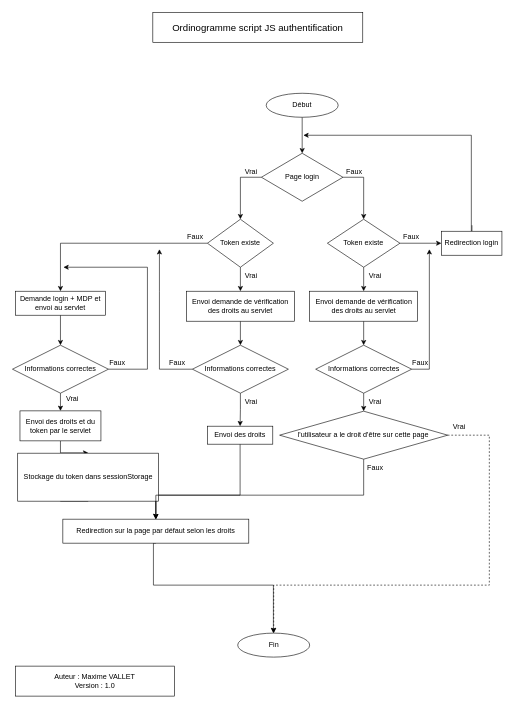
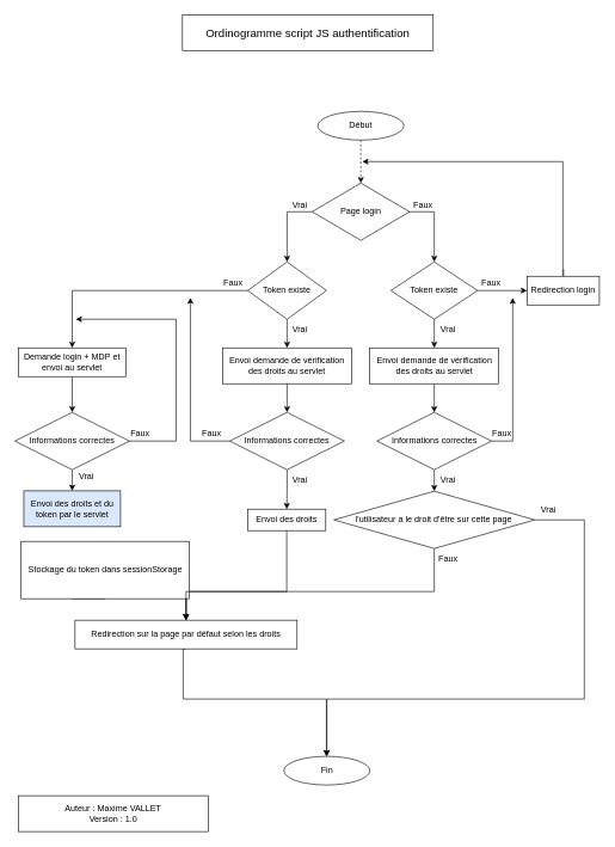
- <mxCell id="2" style="edgeStyle=orthogonalEdgeStyle;rounded=0;orthogonalLoop=1;jettySize=auto;html=1;exitX=0.5;exitY=1;exitDx=0;exitDy=0;" edge="1" parent="1" source="3" target="6"><mxGeometry relative="1" as="geometry" /></mxCell>
+ <mxCell id="2" style="edgeStyle=orthogonalEdgeStyle;rounded=0;orthogonalLoop=1;jettySize=auto;html=1;exitX=0.5;exitY=1;exitDx=0;exitDy=0;dashed=1;" edge="1" parent="1" source="3" target="6"><mxGeometry relative="1" as="geometry" /></mxCell>
- <mxCell id="25" value="Envoi des droits et du token par le servlet" style="rounded=0;whiteSpace=wrap;html=1;" vertex="1" parent="1"><mxGeometry x="32.5" y="684.5" width="135" height="50" as="geometry" /></mxCell>
+ <mxCell id="25" value="Envoi des droits et du token par le servlet" style="rounded=0;whiteSpace=wrap;html=1;fillColor=#dae8fc;" vertex="1" parent="1"><mxGeometry x="32.5" y="684.5" width="135" height="50" as="geometry" /></mxCell>
- <mxCell id="24" style="edgeStyle=orthogonalEdgeStyle;rounded=0;orthogonalLoop=1;jettySize=auto;html=1;exitX=0.5;exitY=1;exitDx=0;exitDy=0;entryX=0.5;entryY=0;entryDx=0;entryDy=0;" edge="1" parent="1" source="25" target="37"><mxGeometry relative="1" as="geometry" /></mxCell>
- <mxCell id="38" style="edgeStyle=orthogonalEdgeStyle;rounded=0;orthogonalLoop=1;jettySize=auto;html=1;exitX=1;exitY=0.5;exitDx=0;exitDy=0;entryX=0.5;entryY=0;entryDx=0;entryDy=0;dashed=1;" edge="1" parent="1" source="40" target="41"><mxGeometry relative="1" as="geometry"><mxPoint x="455" y="1125" as="targetPoint" /><Array as="points"><mxPoint x="815" y="725" /><mxPoint x="815" y="975" /><mxPoint x="455" y="975" /></Array></mxGeometry></mxCell>
+ <mxCell id="38" style="edgeStyle=orthogonalEdgeStyle;rounded=0;orthogonalLoop=1;jettySize=auto;html=1;exitX=1;exitY=0.5;exitDx=0;exitDy=0;entryX=0.5;entryY=0;entryDx=0;entryDy=0;" edge="1" parent="1" source="40" target="41"><mxGeometry relative="1" as="geometry"><mxPoint x="455" y="1125" as="targetPoint" /><Array as="points"><mxPoint x="815" y="725" /><mxPoint x="815" y="975" /><mxPoint x="455" y="975" /></Array></mxGeometry></mxCell>
